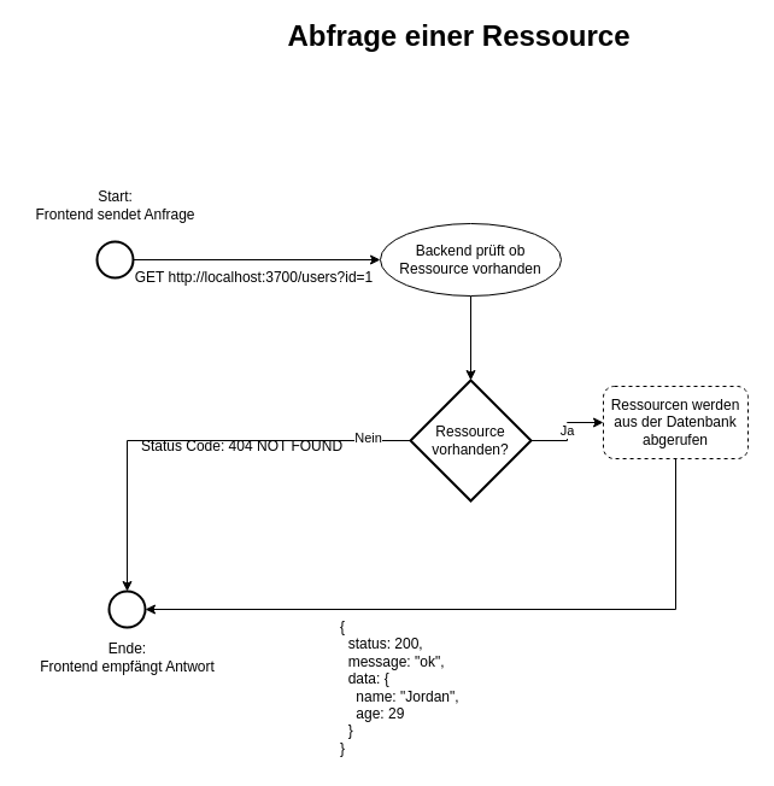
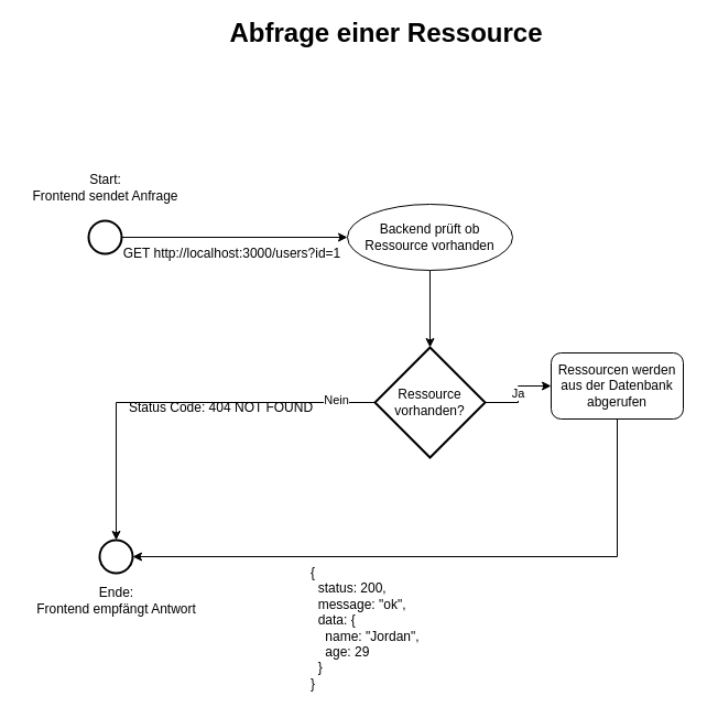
- <mxCell id="19" value="&lt;b&gt;&lt;font style=&quot;font-size: 24px&quot;&gt;Abfrage einer Ressource&lt;/font&gt;&lt;/b&gt;" style="text;html=1;align=center;verticalAlign=middle;resizable=0;points=[];autosize=1;" parent="1" vertex="1"><mxGeometry x="230" y="20" width="300" height="20" as="geometry" /></mxCell>
+ <mxCell id="19" value="&lt;b&gt;&lt;font style=&quot;font-size: 24px&quot;&gt;Abfrage einer Ressource&lt;/font&gt;&lt;/b&gt;" style="text;html=1;align=center;verticalAlign=middle;resizable=0;points=[];autosize=1;" parent="1" vertex="1"><mxGeometry x="200" y="20" width="300" height="20" as="geometry" /></mxCell>
- <mxCell id="4" value="GET http://localhost:3700/users?id=1" style="text;html=1;align=center;verticalAlign=middle;resizable=0;points=[];autosize=1;" parent="1" vertex="1"><mxGeometry x="105" y="220" width="210" height="20" as="geometry" /></mxCell>
+ <mxCell id="4" value="GET http://localhost:3000/users?id=1" style="text;html=1;align=center;verticalAlign=middle;resizable=0;points=[];autosize=1;" parent="1" vertex="1"><mxGeometry x="105" y="220" width="210" height="20" as="geometry" /></mxCell>
- <mxCell id="13" value="Ressourcen werden&lt;br&gt;aus der Datenbank&lt;br&gt;abgerufen" style="rounded=1;whiteSpace=wrap;html=1;dashed=1;" parent="1" vertex="1"><mxGeometry x="500" y="320" width="120" height="60" as="geometry" /></mxCell>
+ <mxCell id="13" value="Ressourcen werden&lt;br&gt;aus der Datenbank&lt;br&gt;abgerufen" style="rounded=1;whiteSpace=wrap;html=1;" parent="1" vertex="1"><mxGeometry x="500" y="320" width="120" height="60" as="geometry" /></mxCell>
